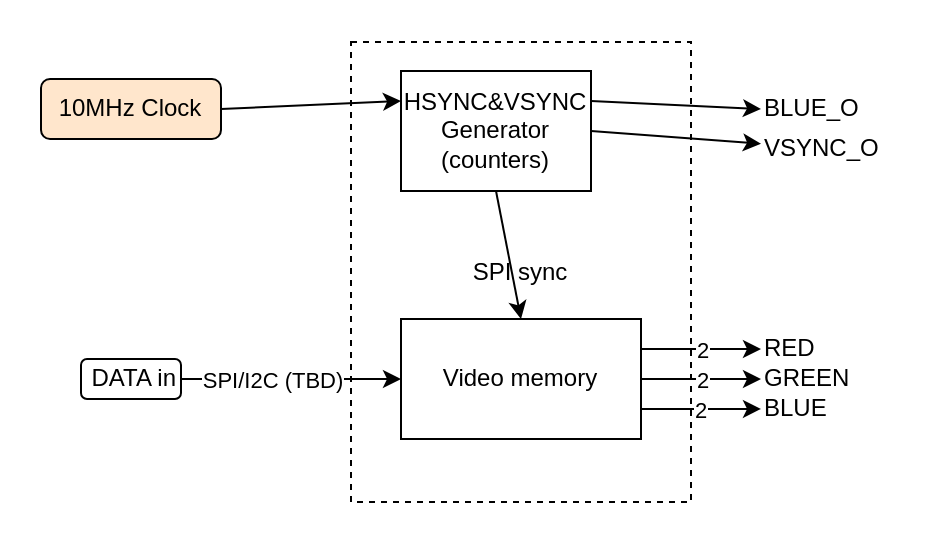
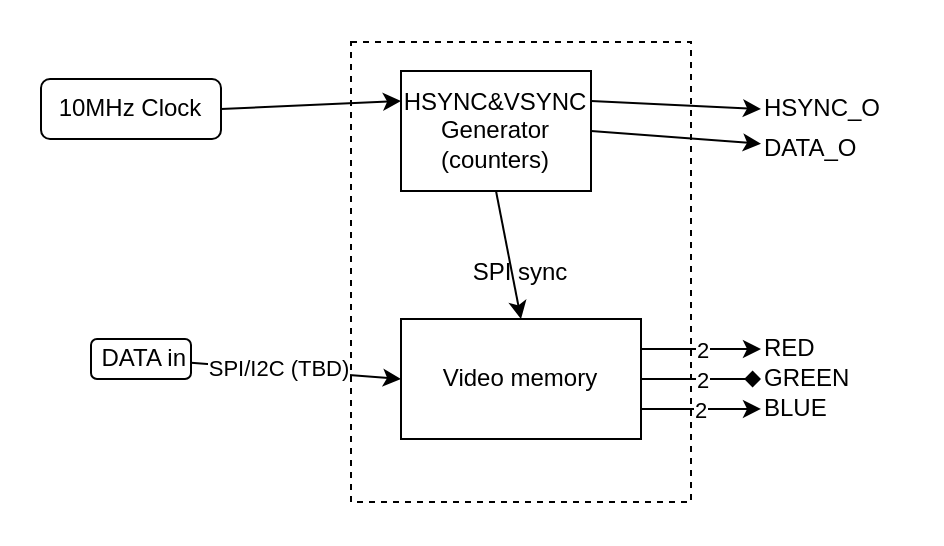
- <mxCell id="6" value="10MHz Clock" style="rounded=1;whiteSpace=wrap;html=1;fillColor=#ffe6cc;" vertex="1" parent="1"><mxGeometry x="20" y="39" width="90" height="30" as="geometry" /></mxCell>
+ <mxCell id="6" value="10MHz Clock" style="rounded=1;whiteSpace=wrap;html=1;" vertex="1" parent="1"><mxGeometry x="20" y="39" width="90" height="30" as="geometry" /></mxCell>
- <mxCell id="9" value="BLUE_O" style="text;html=1;strokeColor=none;fillColor=none;align=left;verticalAlign=middle;whiteSpace=wrap;rounded=0;" vertex="1" parent="1"><mxGeometry x="380" y="39" width="70" height="30" as="geometry" /></mxCell>
+ <mxCell id="9" value="HSYNC_O" style="text;html=1;strokeColor=none;fillColor=none;align=left;verticalAlign=middle;whiteSpace=wrap;rounded=0;" vertex="1" parent="1"><mxGeometry x="380" y="39" width="70" height="30" as="geometry" /></mxCell>
- <mxCell id="10" value="VSYNC_O" style="text;html=1;strokeColor=none;fillColor=none;align=left;verticalAlign=middle;whiteSpace=wrap;rounded=0;" vertex="1" parent="1"><mxGeometry x="380" y="59" width="70" height="30" as="geometry" /></mxCell>
+ <mxCell id="10" value="DATA_O" style="text;html=1;strokeColor=none;fillColor=none;align=left;verticalAlign=middle;whiteSpace=wrap;rounded=0;" vertex="1" parent="1"><mxGeometry x="380" y="59" width="70" height="30" as="geometry" /></mxCell>
- <mxCell id="24" value="DATA in" style="text;html=1;strokeColor=default;fillColor=none;align=right;verticalAlign=middle;whiteSpace=wrap;rounded=1;" vertex="1" parent="1"><mxGeometry x="40" y="179" width="50" height="20" as="geometry" /></mxCell>
+ <mxCell id="24" value="DATA in" style="text;html=1;strokeColor=default;fillColor=none;align=right;verticalAlign=middle;whiteSpace=wrap;rounded=1;" vertex="1" parent="1"><mxGeometry x="45" y="169" width="50" height="20" as="geometry" /></mxCell>
- <mxCell id="13" style="edgeStyle=none;html=1;exitX=1;exitY=0.5;exitDx=0;exitDy=0;" edge="1" parent="1" source="19" target="22"><mxGeometry relative="1" as="geometry"><mxPoint x="380" y="189.093" as="targetPoint" /></mxGeometry></mxCell>
+ <mxCell id="13" style="edgeStyle=none;html=1;exitX=1;exitY=0.5;exitDx=0;exitDy=0;endArrow=diamond;" edge="1" parent="1" source="19" target="22"><mxGeometry relative="1" as="geometry"><mxPoint x="380" y="189.093" as="targetPoint" /></mxGeometry></mxCell>
